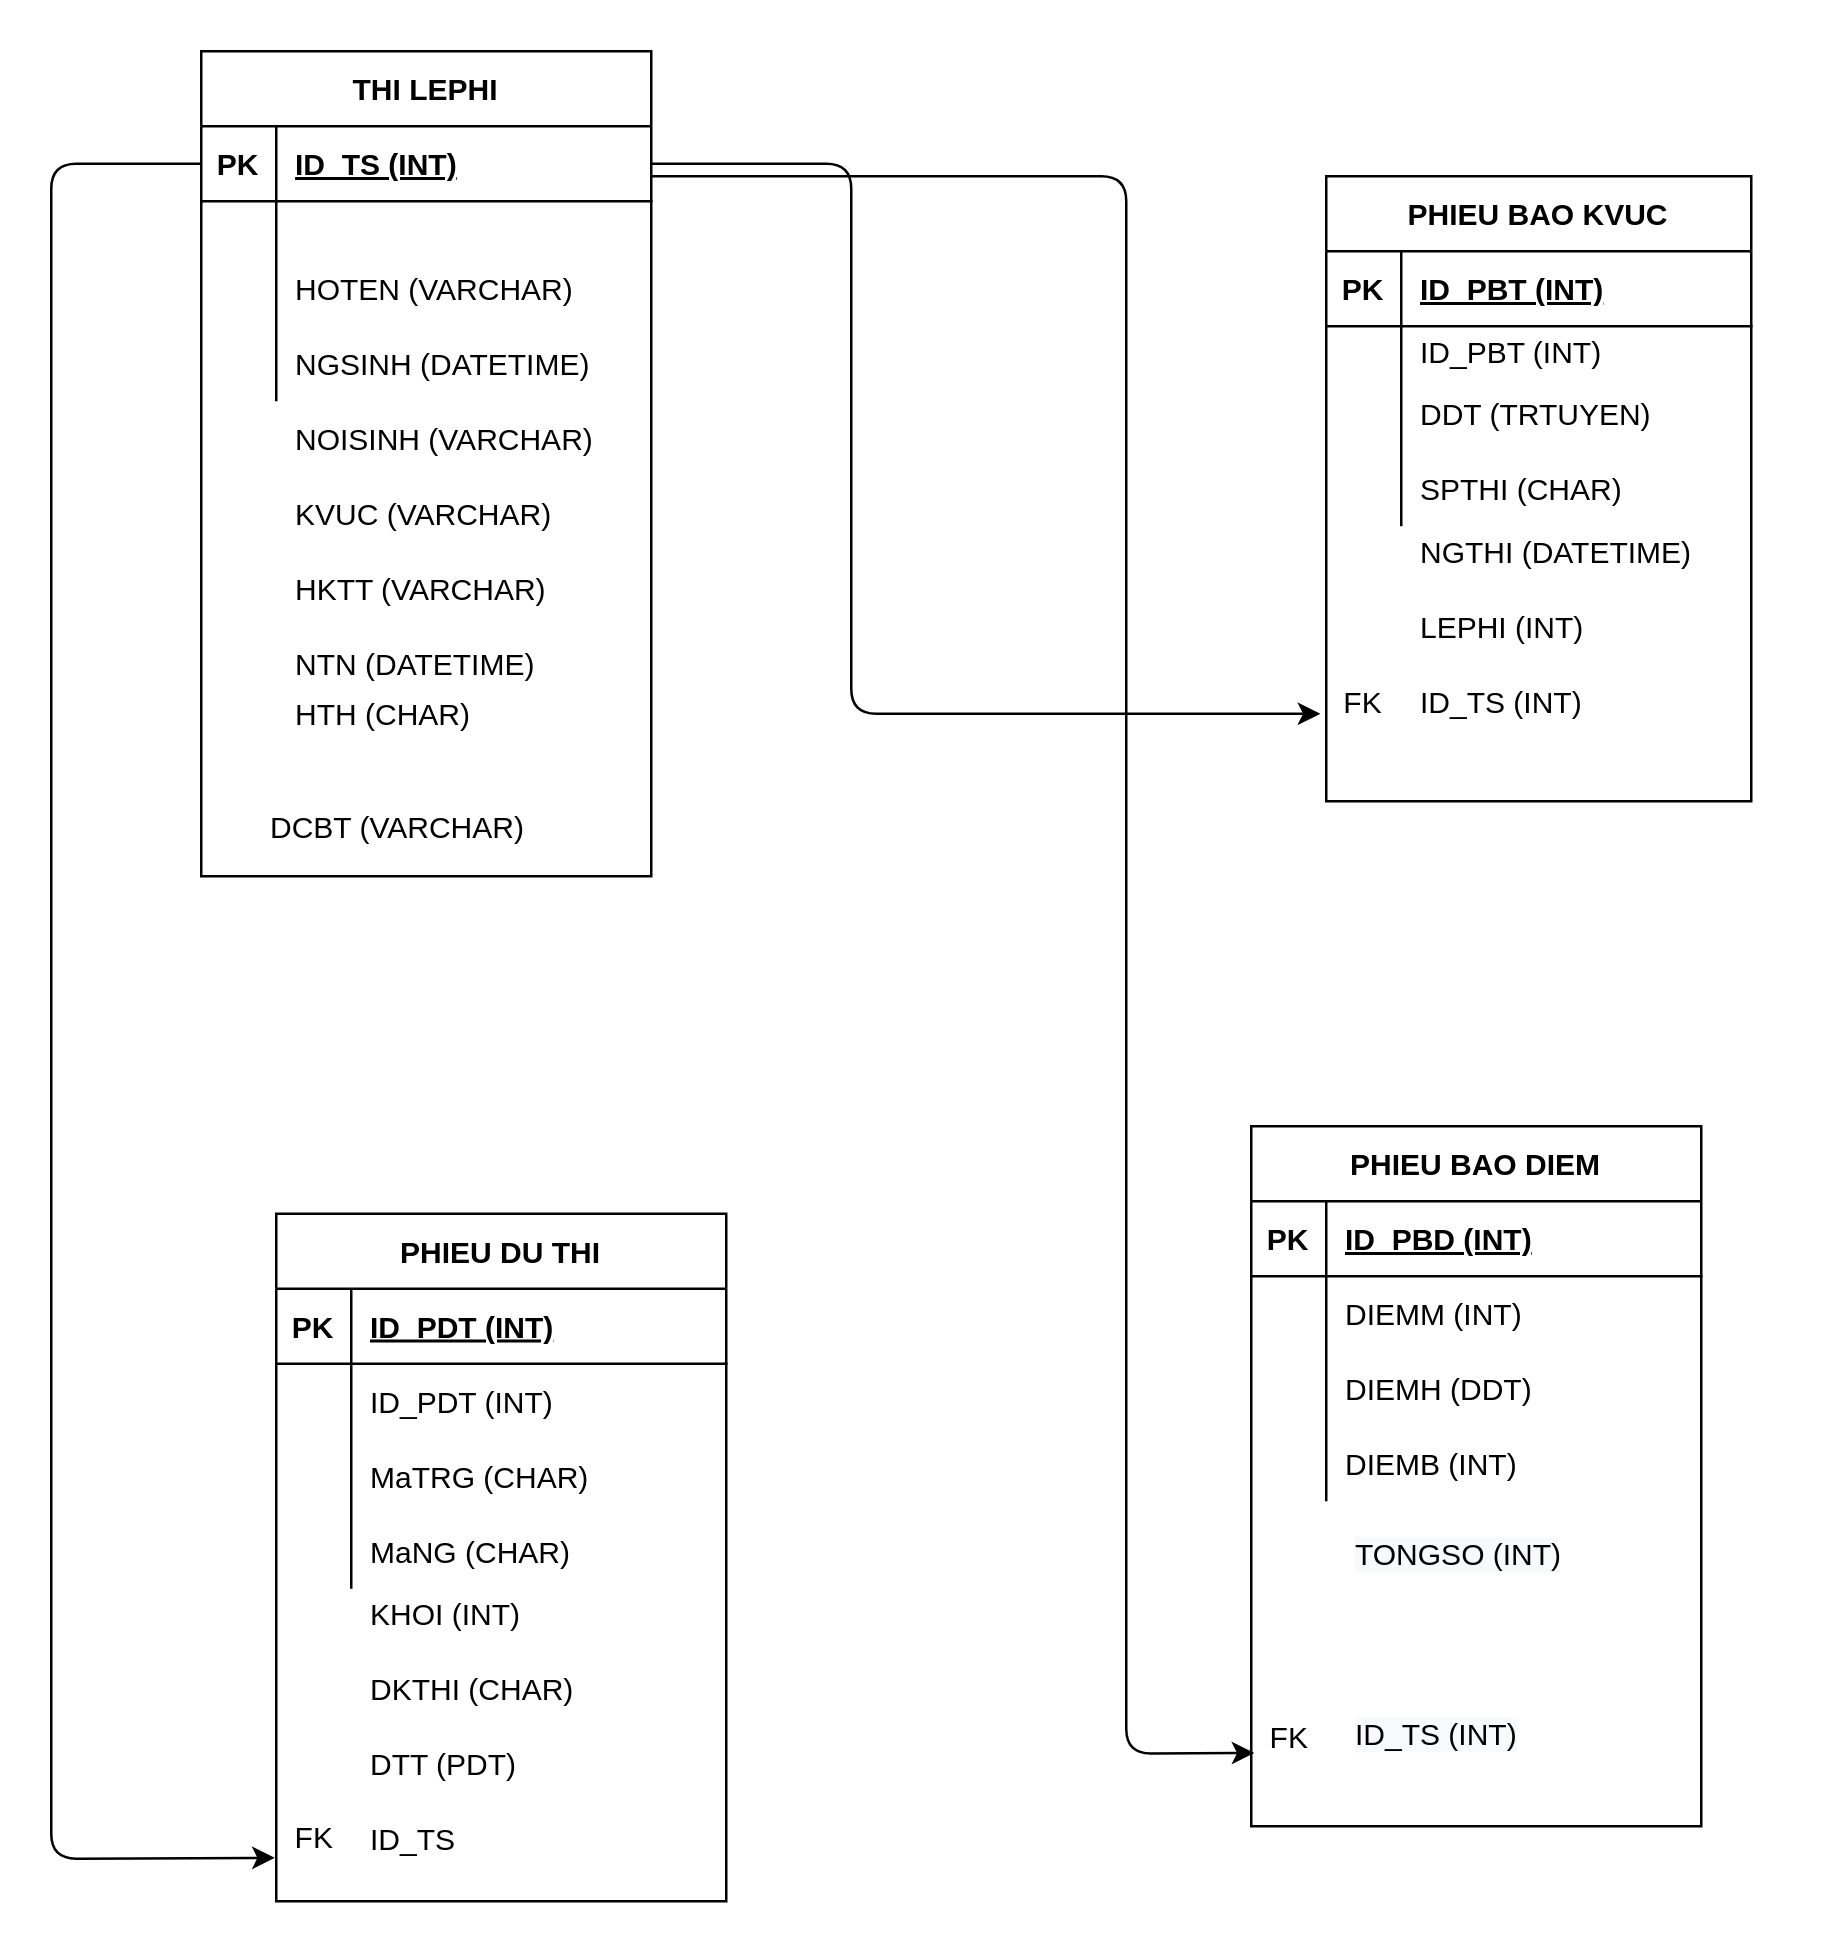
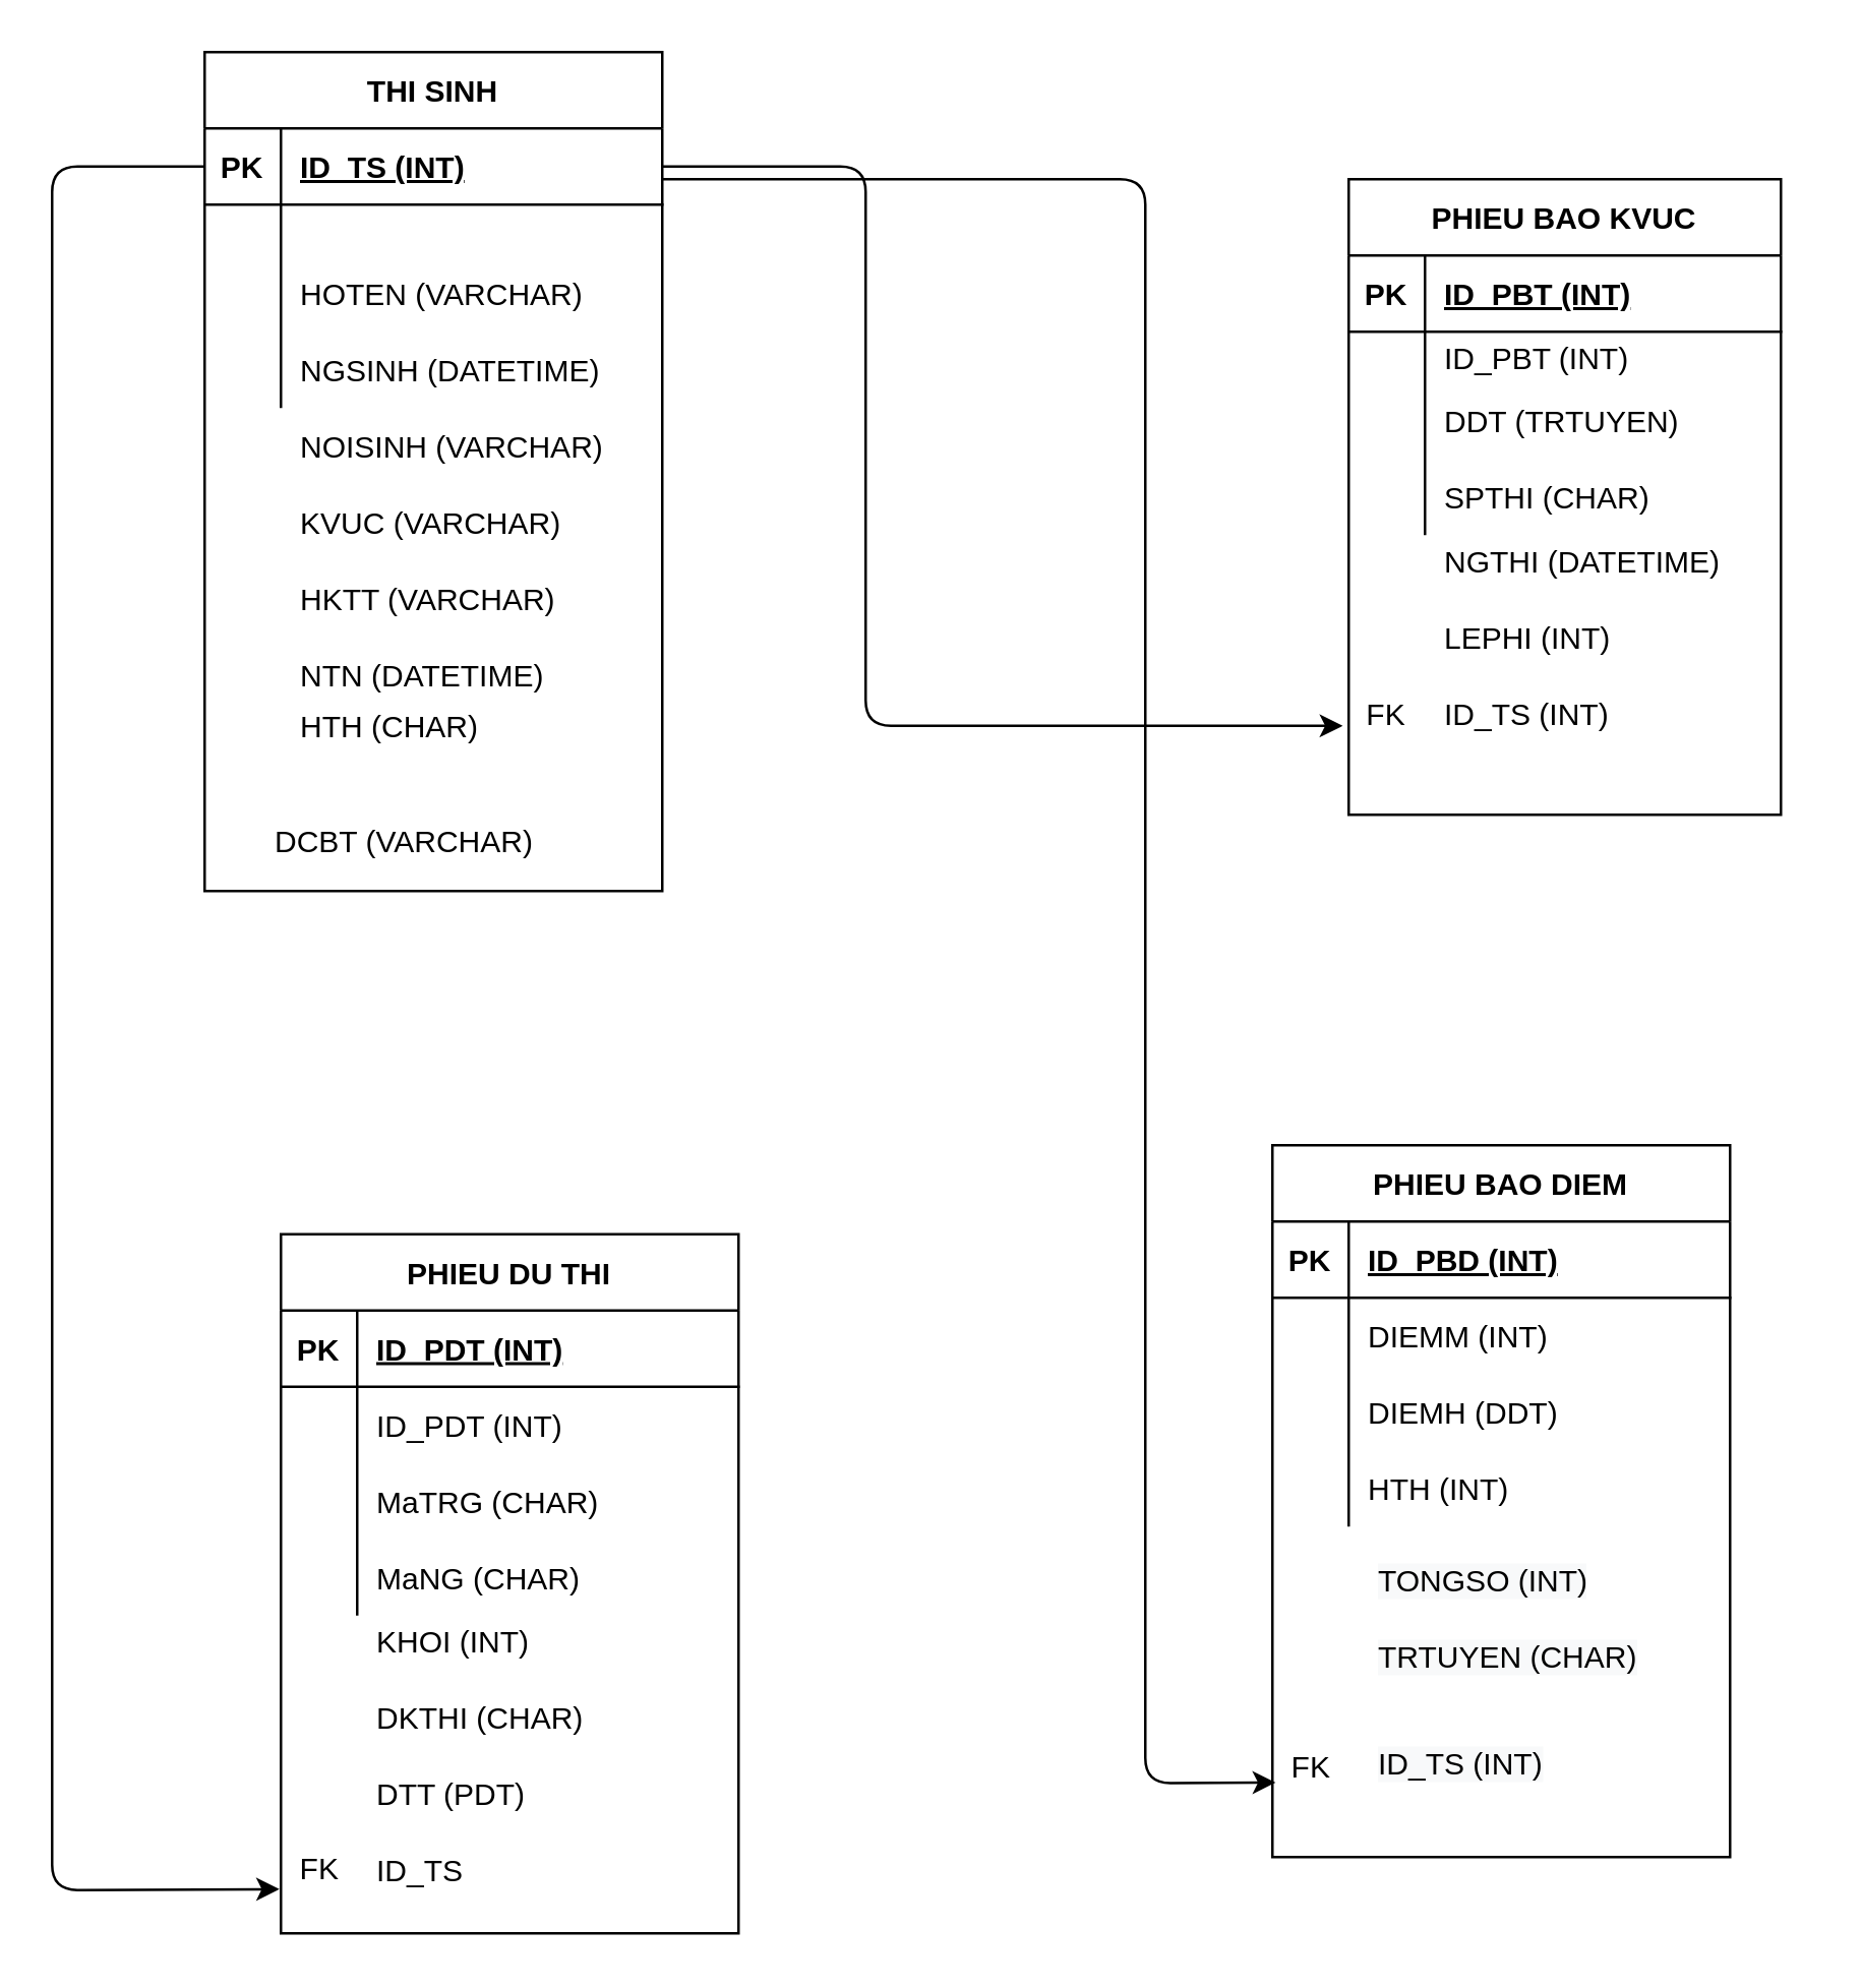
- <mxCell id="2" value="THI LEPHI" style="shape=table;startSize=30;container=1;collapsible=1;childLayout=tableLayout;fixedRows=1;rowLines=0;fontStyle=1;align=center;resizeLast=1;" vertex="1" parent="1"><mxGeometry x="80" y="20" width="180" height="330" as="geometry"><mxRectangle x="50" y="40" width="80" height="30" as="alternateBounds" /></mxGeometry></mxCell>
+ <mxCell id="2" value="THI SINH" style="shape=table;startSize=30;container=1;collapsible=1;childLayout=tableLayout;fixedRows=1;rowLines=0;fontStyle=1;align=center;resizeLast=1;" vertex="1" parent="1"><mxGeometry x="80" y="20" width="180" height="330" as="geometry"><mxRectangle x="50" y="40" width="80" height="30" as="alternateBounds" /></mxGeometry></mxCell>
- <mxCell id="74" value="DIEMB (INT)" style="shape=partialRectangle;connectable=0;fillColor=none;top=0;left=0;bottom=0;right=0;align=left;spacingLeft=6;overflow=hidden;" vertex="1" parent="72"><mxGeometry x="30" width="150" height="30" as="geometry" /></mxCell>
+ <mxCell id="74" value="HTH (INT)" style="shape=partialRectangle;connectable=0;fillColor=none;top=0;left=0;bottom=0;right=0;align=left;spacingLeft=6;overflow=hidden;" vertex="1" parent="72"><mxGeometry x="30" width="150" height="30" as="geometry" /></mxCell>
+ <mxCell id="82" value="&lt;span style=&quot;color: rgb(0 , 0 , 0) ; font-family: &amp;#34;helvetica&amp;#34; ; font-size: 12px ; font-style: normal ; font-weight: 400 ; letter-spacing: normal ; text-align: left ; text-indent: 0px ; text-transform: none ; word-spacing: 0px ; background-color: rgb(248 , 249 , 250) ; display: inline ; float: none&quot;&gt;TRTUYEN (CHAR)&lt;/span&gt;" style="text;whiteSpace=wrap;html=1;" vertex="1" parent="1"><mxGeometry x="540" y="637.5" width="120" height="30" as="geometry" /></mxCell>
